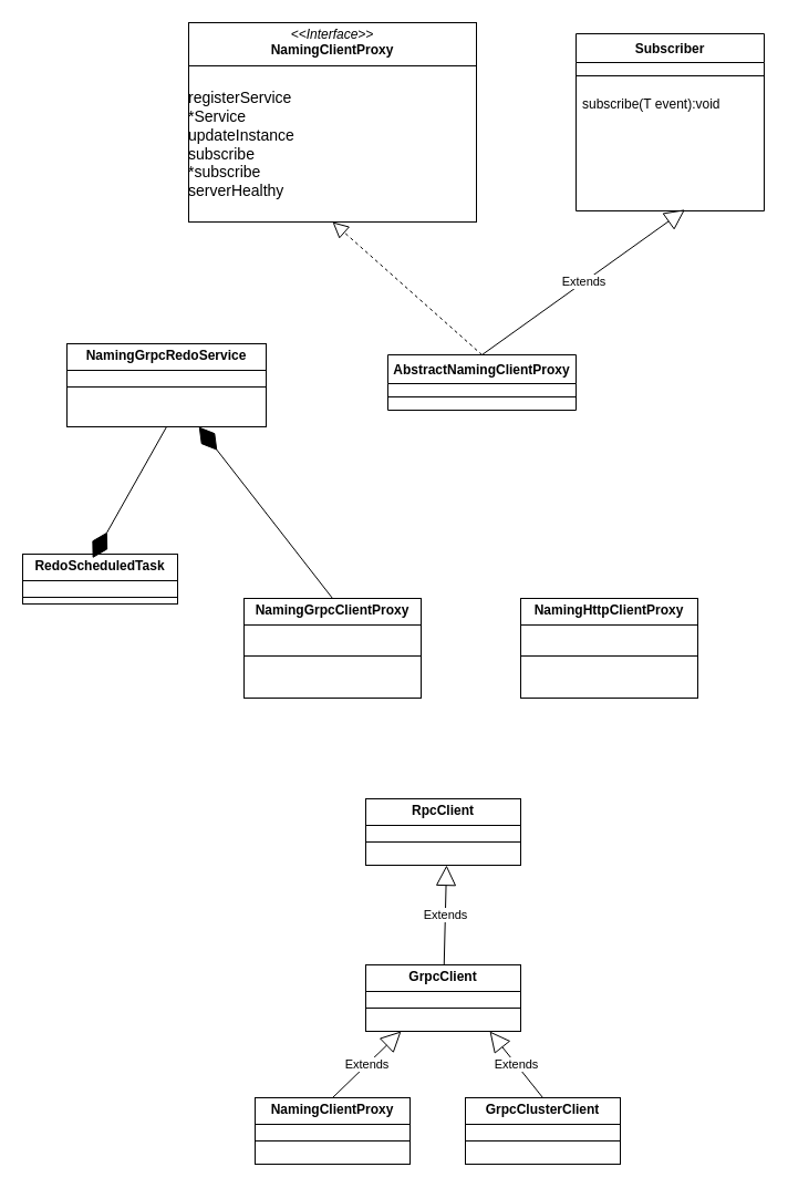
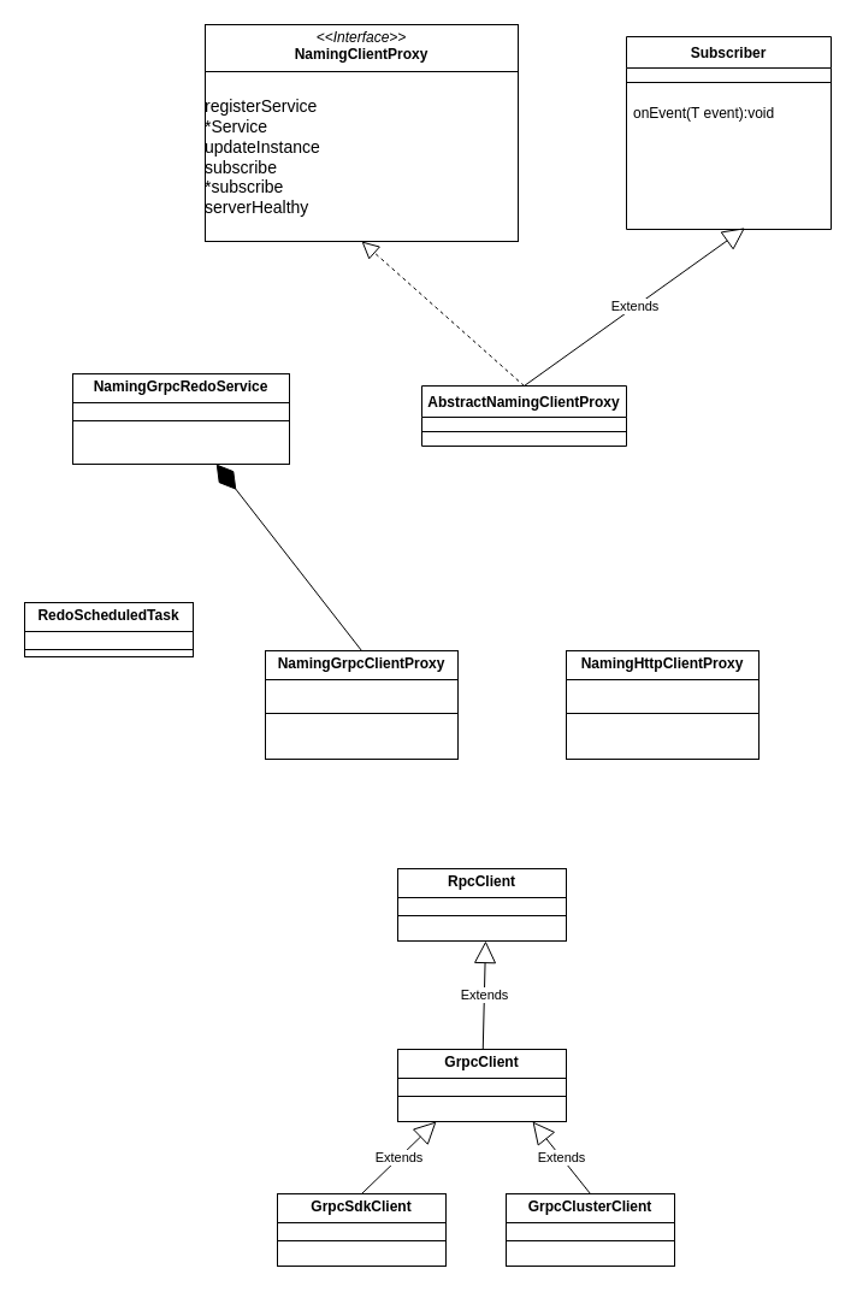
- <mxCell id="5" value="subscribe(T event):void" style="text;strokeColor=none;fillColor=none;align=left;verticalAlign=top;spacingLeft=4;spacingRight=4;overflow=hidden;rotatable=0;points=[[0,0.5],[1,0.5]];portConstraint=eastwest;whiteSpace=wrap;html=1;" parent="3" vertex="1"><mxGeometry y="50" width="170" height="110" as="geometry" /></mxCell>
+ <mxCell id="5" value="onEvent(T event):void" style="text;strokeColor=none;fillColor=none;align=left;verticalAlign=top;spacingLeft=4;spacingRight=4;overflow=hidden;rotatable=0;points=[[0,0.5],[1,0.5]];portConstraint=eastwest;whiteSpace=wrap;html=1;" parent="3" vertex="1"><mxGeometry y="50" width="170" height="110" as="geometry" /></mxCell>
- <mxCell id="21" value="" style="endArrow=diamondThin;endFill=1;endSize=24;html=1;rounded=0;entryX=0.451;entryY=0.08;entryDx=0;entryDy=0;entryPerimeter=0;exitX=0.5;exitY=1;exitDx=0;exitDy=0;" edge="1" parent="1" source="19" target="20"><mxGeometry width="160" relative="1" as="geometry"><mxPoint x="110" y="430" as="sourcePoint" /><mxPoint x="270" y="430" as="targetPoint" /></mxGeometry></mxCell>
- <mxCell id="15" value="&lt;p style=&quot;margin:0px;margin-top:4px;text-align:center;&quot;&gt;&lt;b&gt;NamingClientProxy&lt;/b&gt;&lt;/p&gt;&lt;hr size=&quot;1&quot; style=&quot;border-style:solid;&quot;&gt;&lt;div style=&quot;height:2px;&quot;&gt;&lt;/div&gt;&lt;hr size=&quot;1&quot; style=&quot;border-style:solid;&quot;&gt;&lt;div style=&quot;height:2px;&quot;&gt;&lt;/div&gt;" style="verticalAlign=top;align=left;overflow=fill;html=1;whiteSpace=wrap;" parent="1" vertex="1"><mxGeometry x="230" y="991" width="140" height="60" as="geometry" /></mxCell>
+ <mxCell id="15" value="&lt;p style=&quot;margin:0px;margin-top:4px;text-align:center;&quot;&gt;&lt;b&gt;GrpcSdkClient&lt;/b&gt;&lt;/p&gt;&lt;hr size=&quot;1&quot; style=&quot;border-style:solid;&quot;&gt;&lt;div style=&quot;height:2px;&quot;&gt;&lt;/div&gt;&lt;hr size=&quot;1&quot; style=&quot;border-style:solid;&quot;&gt;&lt;div style=&quot;height:2px;&quot;&gt;&lt;/div&gt;" style="verticalAlign=top;align=left;overflow=fill;html=1;whiteSpace=wrap;" parent="1" vertex="1"><mxGeometry x="230" y="991" width="140" height="60" as="geometry" /></mxCell>
